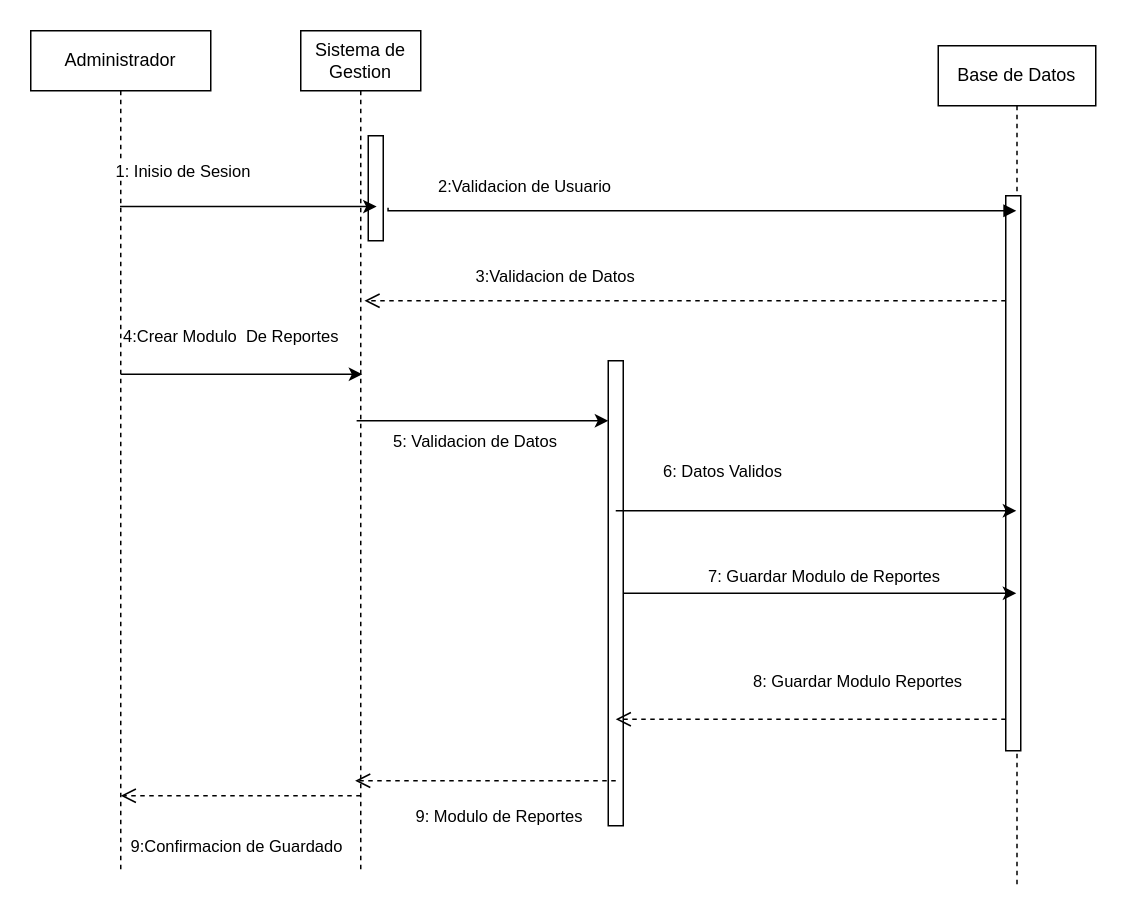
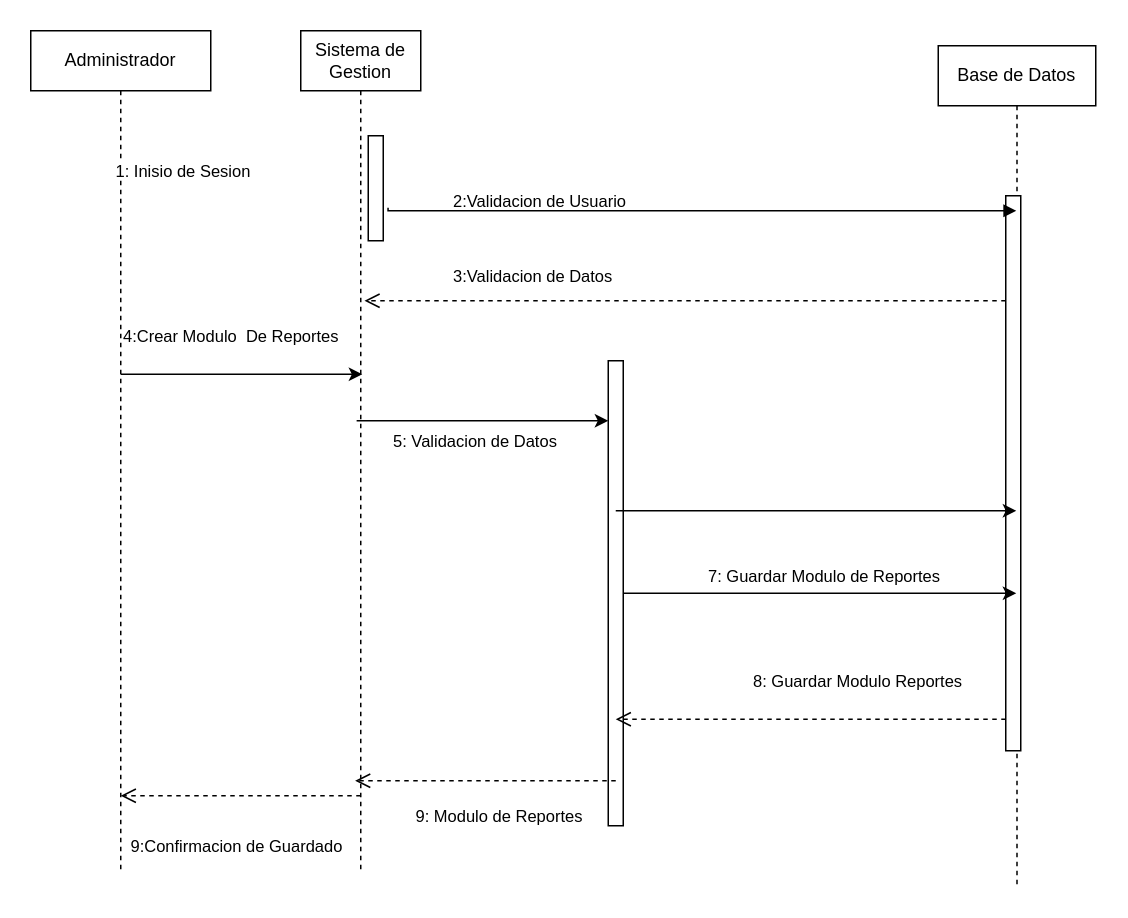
- <mxCell id="8" value="&lt;div style=&quot;text-align: center;&quot;&gt;&lt;span style=&quot;font-size: 11px; text-wrap: nowrap; background-color: rgb(255, 255, 255);&quot;&gt;&lt;font style=&quot;vertical-align: inherit;&quot;&gt;&lt;font style=&quot;vertical-align: inherit;&quot;&gt;2:Validacion de Usuario&lt;/font&gt;&lt;/font&gt;&lt;/span&gt;&lt;/div&gt;" style="text;whiteSpace=wrap;html=1;" vertex="1" parent="1"><mxGeometry x="290" y="110" width="110" height="40" as="geometry" /></mxCell>
+ <mxCell id="8" value="&lt;div style=&quot;text-align: center;&quot;&gt;&lt;span style=&quot;font-size: 11px; text-wrap: nowrap; background-color: rgb(255, 255, 255);&quot;&gt;&lt;font style=&quot;vertical-align: inherit;&quot;&gt;&lt;font style=&quot;vertical-align: inherit;&quot;&gt;2:Validacion de Usuario&lt;/font&gt;&lt;/font&gt;&lt;/span&gt;&lt;/div&gt;" style="text;whiteSpace=wrap;html=1;" vertex="1" parent="1"><mxGeometry x="300" y="120" width="110" height="40" as="geometry" /></mxCell>
- <mxCell id="11" value="" style="endArrow=classic;html=1;rounded=0;entryX=0.878;entryY=0.931;entryDx=0;entryDy=0;entryPerimeter=0;" edge="1" parent="1" source="2" target="9"><mxGeometry width="50" height="50" relative="1" as="geometry"><mxPoint x="85" y="180" as="sourcePoint" /><mxPoint x="135" y="130" as="targetPoint" /></mxGeometry></mxCell>
- <mxCell id="17" value="&lt;div style=&quot;text-align: center;&quot;&gt;&lt;span style=&quot;font-size: 11px; text-wrap: nowrap; background-color: rgb(255, 255, 255);&quot;&gt;&lt;font style=&quot;vertical-align: inherit;&quot;&gt;&lt;font style=&quot;vertical-align: inherit;&quot;&gt;3:Validacion de Datos&lt;/font&gt;&lt;/font&gt;&lt;/span&gt;&lt;/div&gt;" style="text;whiteSpace=wrap;html=1;" vertex="1" parent="1"><mxGeometry x="315" y="170" width="110" height="40" as="geometry" /></mxCell>
+ <mxCell id="17" value="&lt;div style=&quot;text-align: center;&quot;&gt;&lt;span style=&quot;font-size: 11px; text-wrap: nowrap; background-color: rgb(255, 255, 255);&quot;&gt;&lt;font style=&quot;vertical-align: inherit;&quot;&gt;&lt;font style=&quot;vertical-align: inherit;&quot;&gt;3:Validacion de Datos&lt;/font&gt;&lt;/font&gt;&lt;/span&gt;&lt;/div&gt;" style="text;whiteSpace=wrap;html=1;" vertex="1" parent="1"><mxGeometry x="300" y="170" width="110" height="40" as="geometry" /></mxCell>
- <mxCell id="18" value="&lt;div style=&quot;text-align: center;&quot;&gt;&lt;span style=&quot;font-size: 11px; text-wrap: nowrap; background-color: rgb(255, 255, 255);&quot;&gt;6: Datos Validos&lt;/span&gt;&lt;/div&gt;" style="text;whiteSpace=wrap;html=1;" vertex="1" parent="1"><mxGeometry x="440" y="300" width="110" height="40" as="geometry" /></mxCell>
